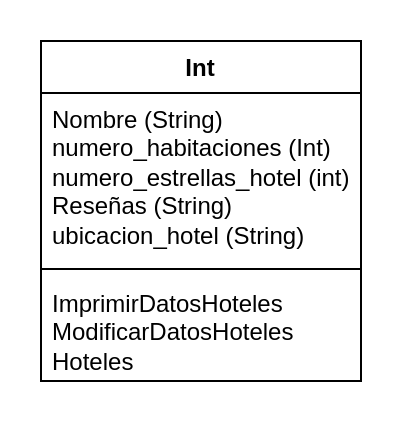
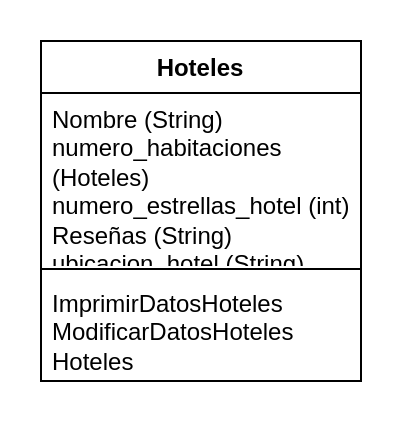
- <mxCell id="2" value="Int" style="swimlane;fontStyle=1;align=center;verticalAlign=top;childLayout=stackLayout;horizontal=1;startSize=26;horizontalStack=0;resizeParent=1;resizeParentMax=0;resizeLast=0;collapsible=1;marginBottom=0;whiteSpace=wrap;html=1;" vertex="1" parent="1"><mxGeometry x="20" y="20" width="160" height="170" as="geometry" /></mxCell>
+ <mxCell id="2" value="Hoteles" style="swimlane;fontStyle=1;align=center;verticalAlign=top;childLayout=stackLayout;horizontal=1;startSize=26;horizontalStack=0;resizeParent=1;resizeParentMax=0;resizeLast=0;collapsible=1;marginBottom=0;whiteSpace=wrap;html=1;" vertex="1" parent="1"><mxGeometry x="20" y="20" width="160" height="170" as="geometry" /></mxCell>
- <mxCell id="3" value="Nombre (String)&lt;div&gt;numero_habitaciones (Int)&lt;/div&gt;&lt;div&gt;numero_estrellas_hotel (int)&lt;/div&gt;&lt;div&gt;Reseñas (String)&lt;/div&gt;&lt;div&gt;ubicacion_hotel (String)&lt;/div&gt;" style="text;strokeColor=none;fillColor=none;align=left;verticalAlign=top;spacingLeft=4;spacingRight=4;overflow=hidden;rotatable=0;points=[[0,0.5],[1,0.5]];portConstraint=eastwest;whiteSpace=wrap;html=1;" vertex="1" parent="2"><mxGeometry y="26" width="160" height="84" as="geometry" /></mxCell>
+ <mxCell id="3" value="Nombre (String)&lt;div&gt;numero_habitaciones (Hoteles)&lt;/div&gt;&lt;div&gt;numero_estrellas_hotel (int)&lt;/div&gt;&lt;div&gt;Reseñas (String)&lt;/div&gt;&lt;div&gt;ubicacion_hotel (String)&lt;/div&gt;" style="text;strokeColor=none;fillColor=none;align=left;verticalAlign=top;spacingLeft=4;spacingRight=4;overflow=hidden;rotatable=0;points=[[0,0.5],[1,0.5]];portConstraint=eastwest;whiteSpace=wrap;html=1;" vertex="1" parent="2"><mxGeometry y="26" width="160" height="84" as="geometry" /></mxCell>
